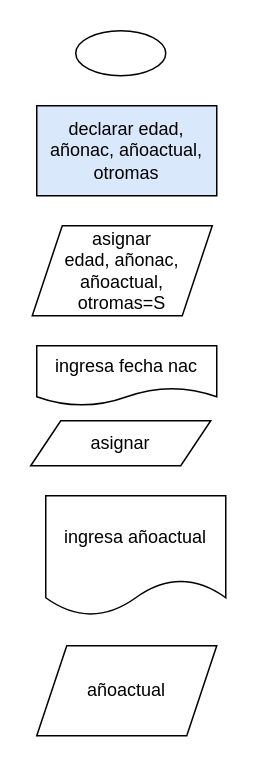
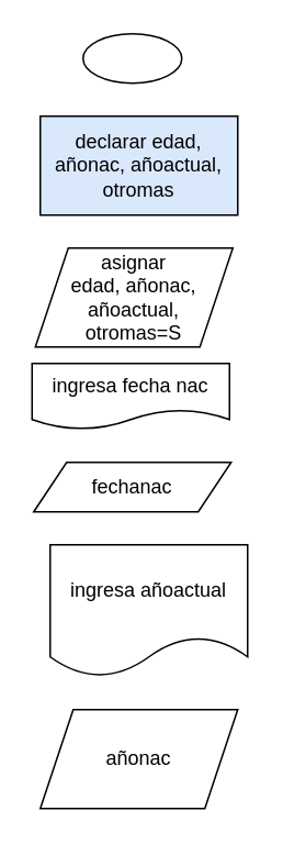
- <mxCell id="5" value="ingresa fecha nac" style="shape=document;whiteSpace=wrap;html=1;boundedLbl=1;" vertex="1" parent="1"><mxGeometry x="24" y="230" width="120" height="40" as="geometry" /></mxCell>
+ <mxCell id="5" value="ingresa fecha nac" style="shape=document;whiteSpace=wrap;html=1;boundedLbl=1;" vertex="1" parent="1"><mxGeometry x="19" y="220" width="120" height="40" as="geometry" /></mxCell>
- <mxCell id="6" value="asignar&lt;br&gt;" style="shape=parallelogram;perimeter=parallelogramPerimeter;whiteSpace=wrap;html=1;fixedSize=1;" vertex="1" parent="1"><mxGeometry x="20" y="280" width="120" height="30" as="geometry" /></mxCell>
+ <mxCell id="6" value="fechanac&lt;br&gt;" style="shape=parallelogram;perimeter=parallelogramPerimeter;whiteSpace=wrap;html=1;fixedSize=1;" vertex="1" parent="1"><mxGeometry x="20" y="280" width="120" height="30" as="geometry" /></mxCell>
- <mxCell id="8" value="añoactual" style="shape=parallelogram;perimeter=parallelogramPerimeter;whiteSpace=wrap;html=1;fixedSize=1;" vertex="1" parent="1"><mxGeometry x="24" y="430" width="120" height="60" as="geometry" /></mxCell>
+ <mxCell id="8" value="añonac" style="shape=parallelogram;perimeter=parallelogramPerimeter;whiteSpace=wrap;html=1;fixedSize=1;" vertex="1" parent="1"><mxGeometry x="24" y="430" width="120" height="60" as="geometry" /></mxCell>
